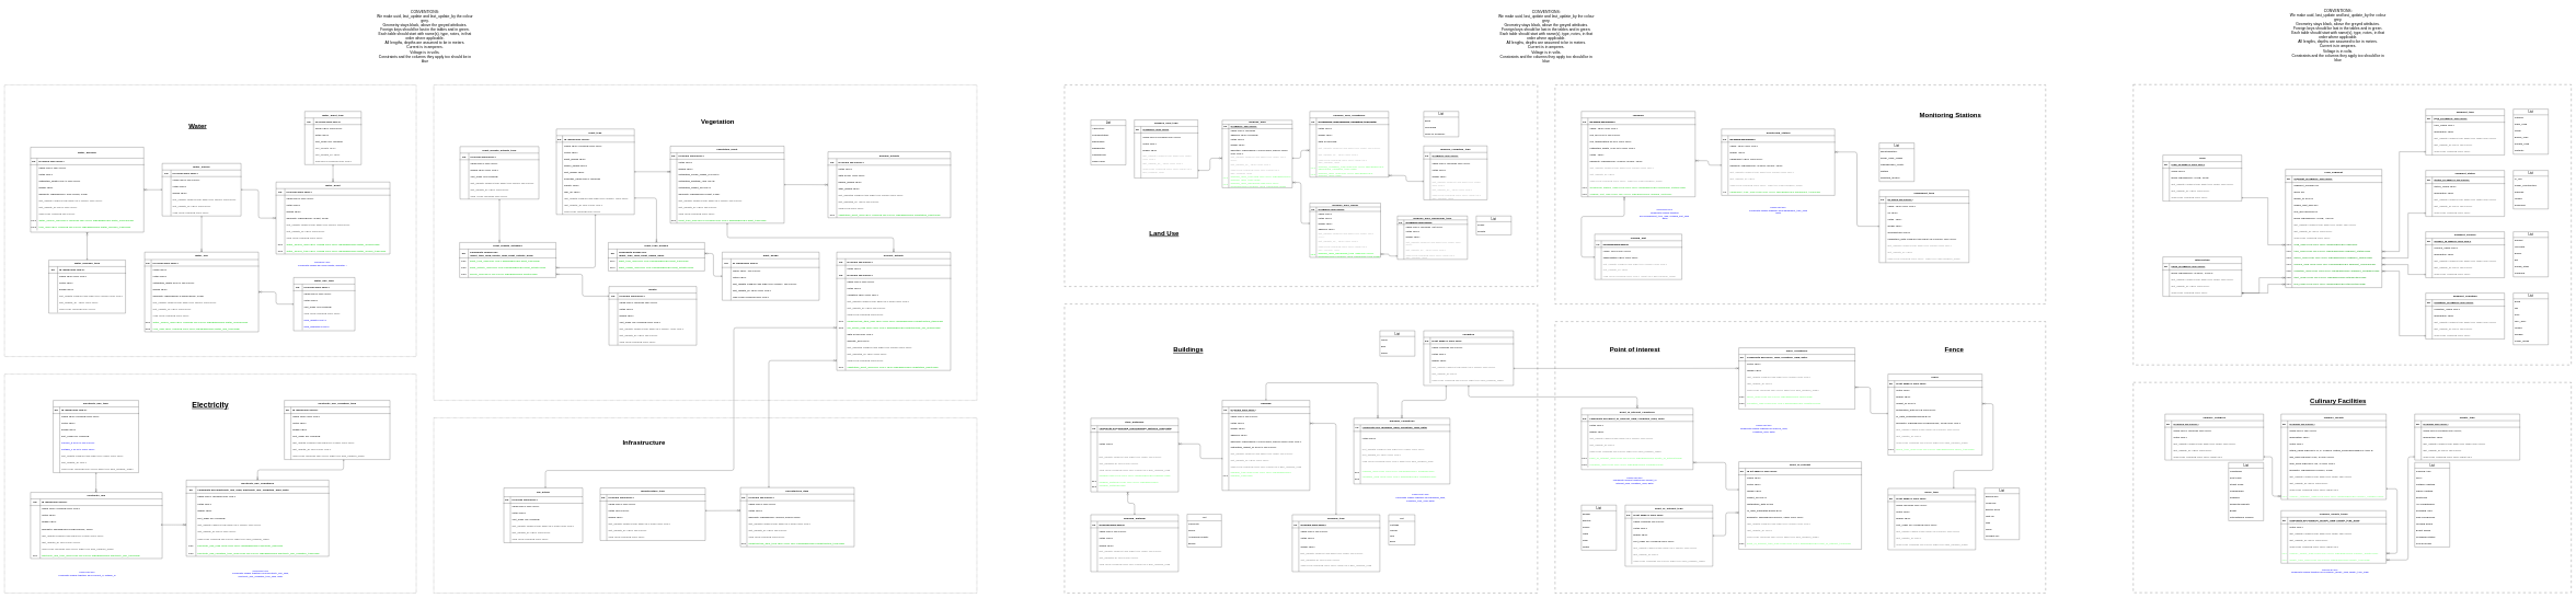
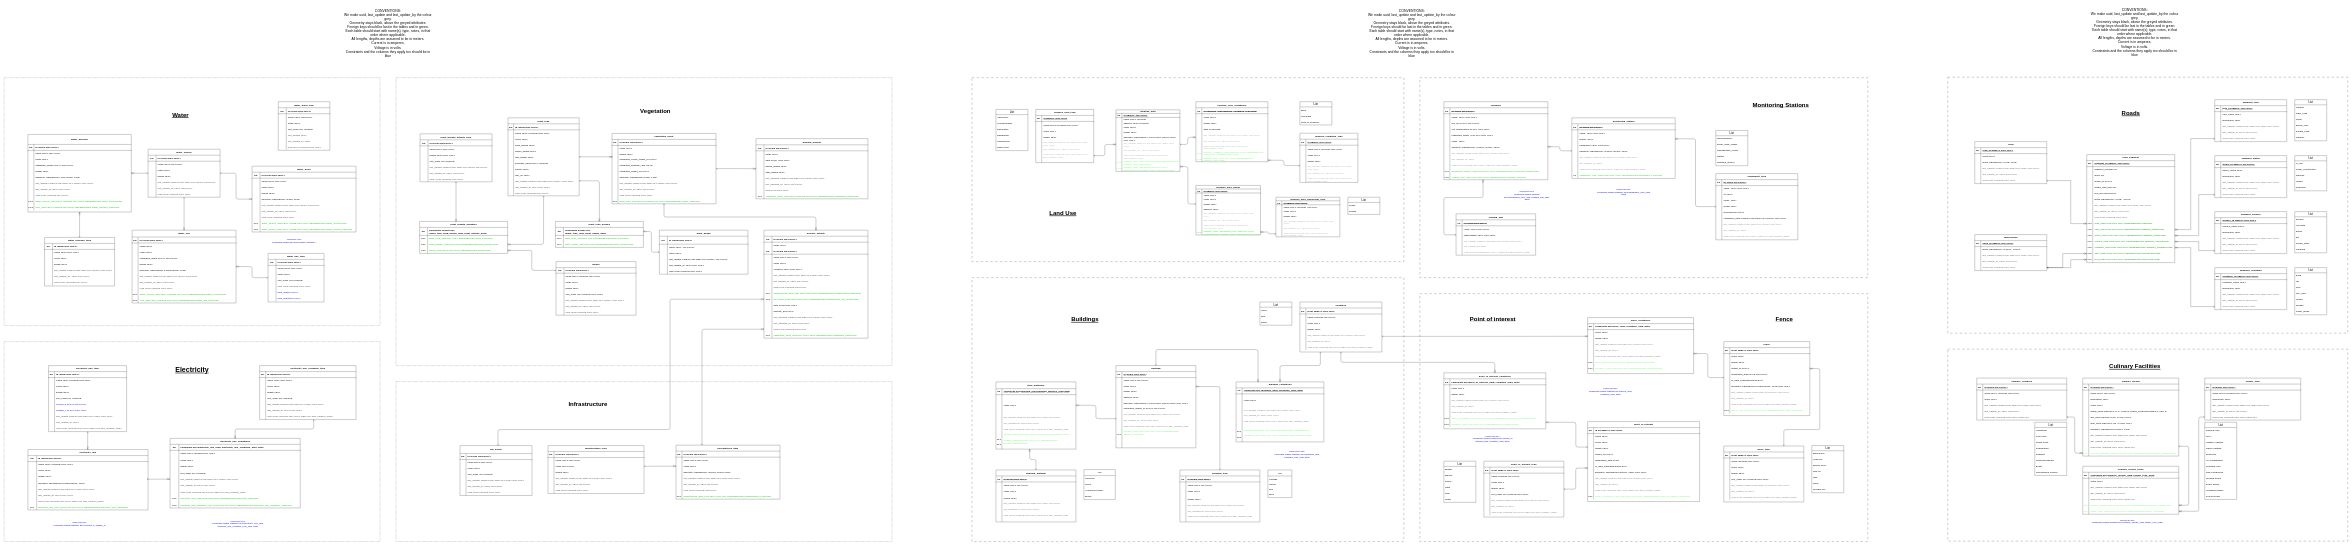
+ <mxCell id="1500" value="&lt;font style=&quot;font-size: 30px;&quot;&gt;&lt;u style=&quot;&quot;&gt;Roads&lt;/u&gt;&lt;/font&gt;" style="text;strokeColor=none;fillColor=none;html=1;fontSize=24;fontStyle=1;verticalAlign=middle;align=center;" parent="1" vertex="1"><mxGeometry x="10605" y="544" width="100" height="40" as="geometry" /></mxCell>
- <mxCell id="1202" style="edgeStyle=orthogonalEdgeStyle;rounded=1;orthogonalLoop=1;jettySize=auto;html=1;fontColor=#FF0000;startArrow=ERone;startFill=0;endArrow=ERzeroToMany;endFill=0;" parent="1" source="1180" target="981" edge="1"><mxGeometry relative="1" as="geometry"><mxPoint x="1078" y="864" as="sourcePoint" /><mxPoint x="1217" y="879" as="targetPoint" /></mxGeometry></mxCell>
- <mxCell id="615" value="&lt;font color=&quot;#0000ff&quot;&gt;CONSTRAINT:&lt;br&gt;composite unique together keys(equipment_type_uuid, reading_unit_uuid&amp;nbsp;&lt;br&gt;&amp;nbsp;date)&lt;/font&gt;" style="text;html=1;strokeColor=none;fillColor=none;align=center;verticalAlign=middle;whiteSpace=wrap;rounded=0;fontSize=11;fontFamily=Helvetica;fontColor=default;movable=1;resizable=1;rotatable=1;deletable=1;editable=1;locked=0;connectable=1;" parent="1" vertex="1"><mxGeometry x="7480" y="926" width="241" height="100" as="geometry" /></mxCell>
+ <mxCell id="615" value="&lt;font color=&quot;#0000ff&quot;&gt;CONSTRAINT:&lt;br&gt;composite unique together keys(equipment_type_uuid, reading_unit_uuid&amp;nbsp;&lt;br&gt;&amp;nbsp;date)&lt;/font&gt;" style="text;html=1;strokeColor=none;fillColor=none;align=center;verticalAlign=middle;whiteSpace=wrap;rounded=0;fontSize=11;fontFamily=Helvetica;fontColor=default;movable=1;resizable=1;rotatable=1;deletable=1;editable=1;locked=0;connectable=1;" parent="1" vertex="1"><mxGeometry x="7515" y="926" width="241" height="100" as="geometry" /></mxCell>
